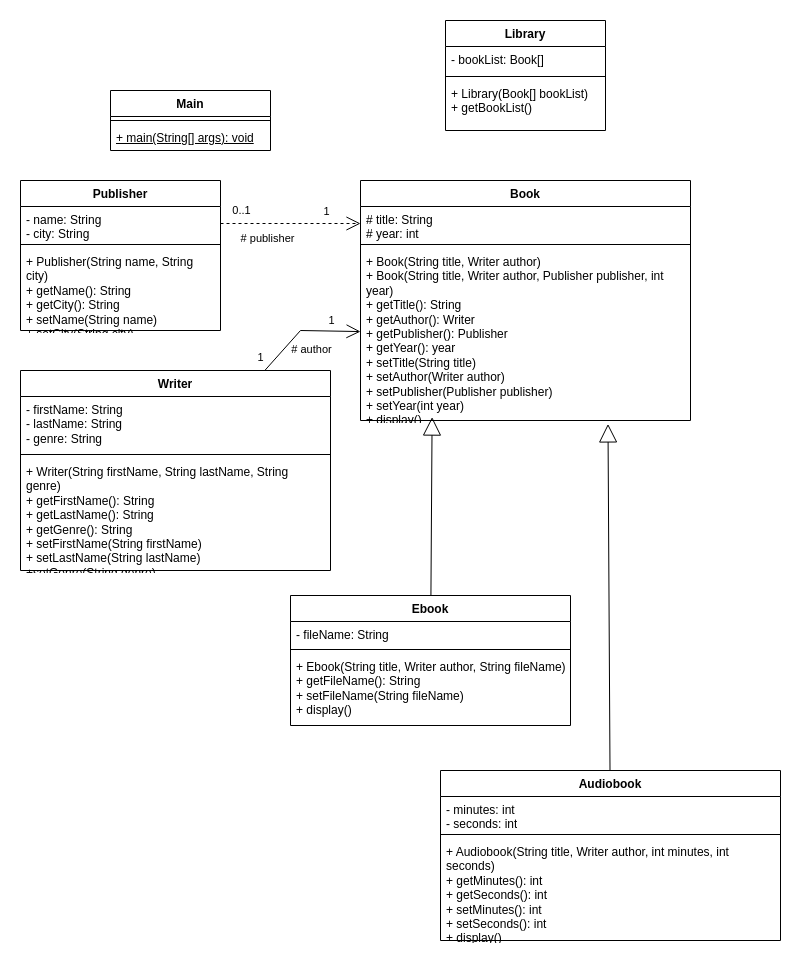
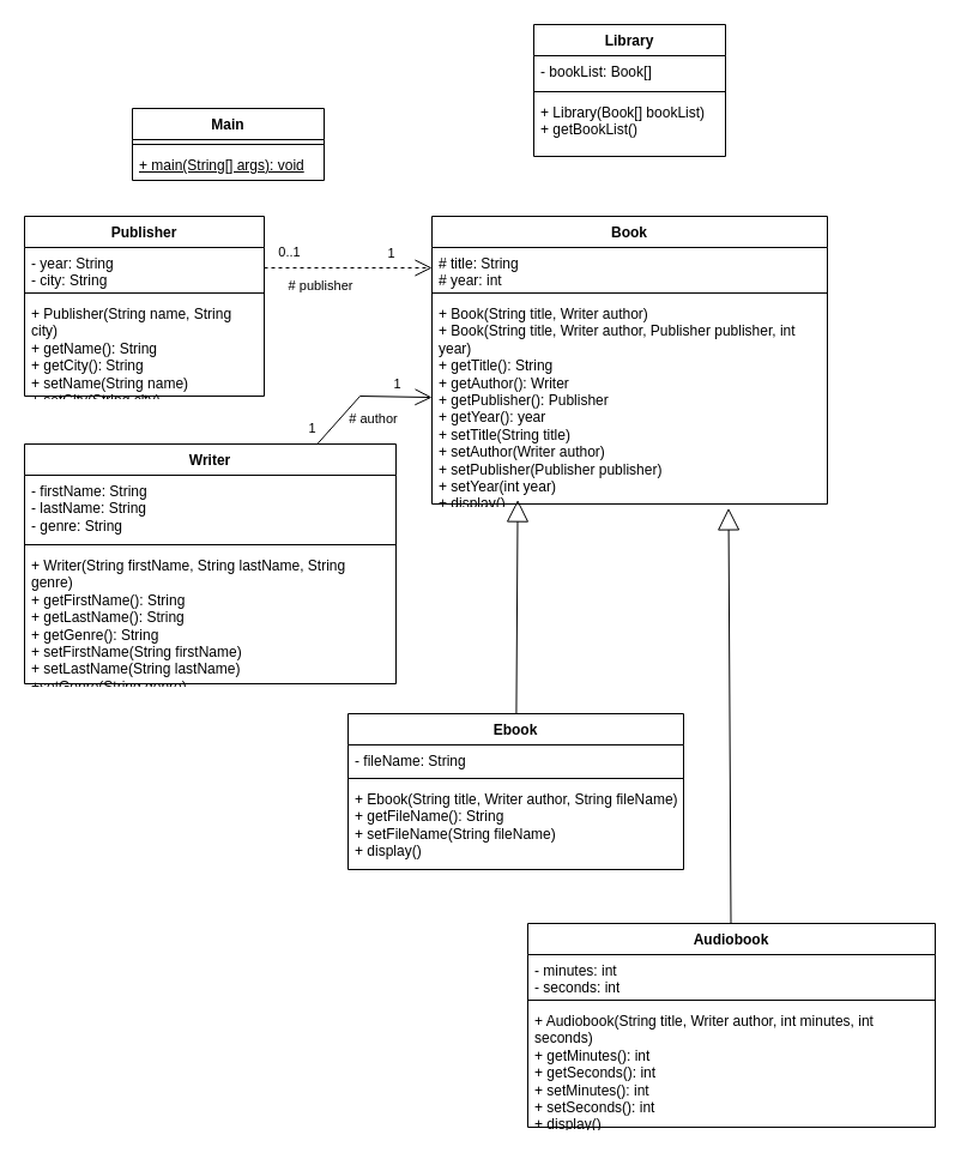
- <mxCell id="24" value="&lt;div&gt;- name: String&lt;/div&gt;&lt;div&gt;- city: String&lt;br&gt;&lt;/div&gt;" style="text;strokeColor=none;fillColor=none;align=left;verticalAlign=top;spacingLeft=4;spacingRight=4;overflow=hidden;rotatable=0;points=[[0,0.5],[1,0.5]];portConstraint=eastwest;whiteSpace=wrap;html=1;" vertex="1" parent="23"><mxGeometry y="26" width="200" height="34" as="geometry" /></mxCell>
+ <mxCell id="24" value="&lt;div&gt;- year: String&lt;/div&gt;&lt;div&gt;- city: String&lt;br&gt;&lt;/div&gt;" style="text;strokeColor=none;fillColor=none;align=left;verticalAlign=top;spacingLeft=4;spacingRight=4;overflow=hidden;rotatable=0;points=[[0,0.5],[1,0.5]];portConstraint=eastwest;whiteSpace=wrap;html=1;" vertex="1" parent="23"><mxGeometry y="26" width="200" height="34" as="geometry" /></mxCell>
